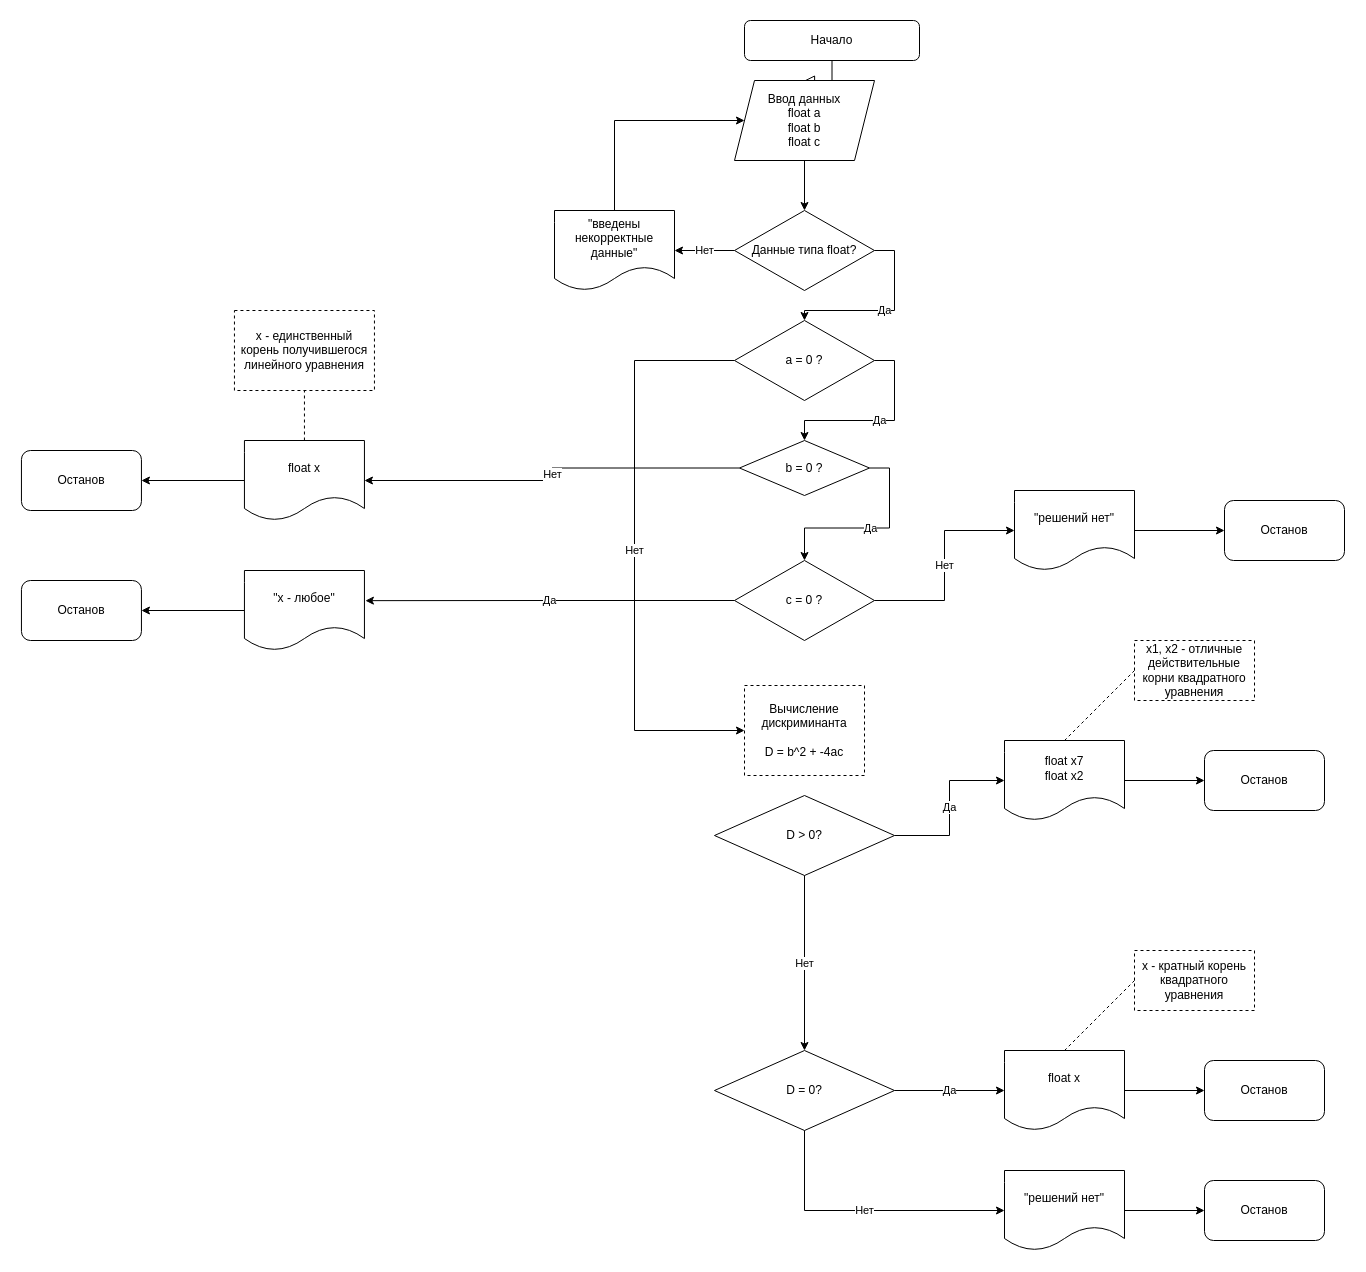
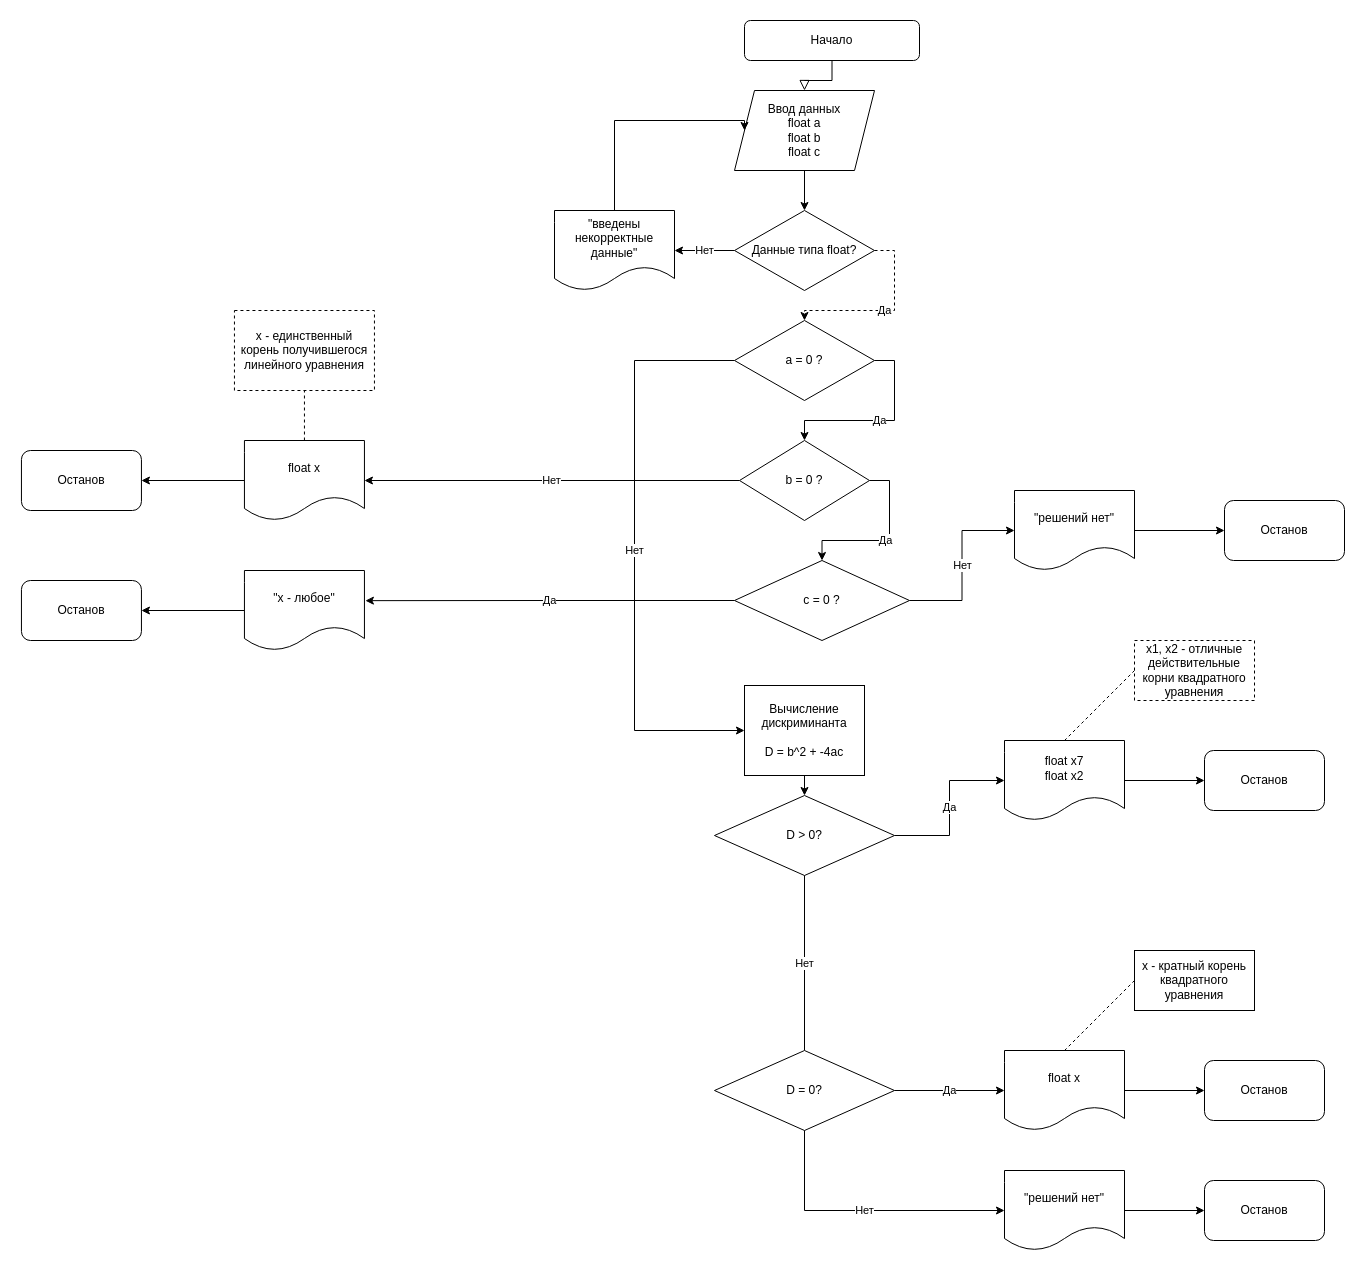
- <mxCell id="5" value="Ввод данных&lt;br&gt;float a&lt;br&gt;float b&lt;br&gt;float c" style="shape=parallelogram;perimeter=parallelogramPerimeter;whiteSpace=wrap;html=1;fixedSize=1;" vertex="1" parent="1"><mxGeometry x="734" y="80" width="140" height="80" as="geometry" /></mxCell>
+ <mxCell id="5" value="Ввод данных&lt;br&gt;float a&lt;br&gt;float b&lt;br&gt;float c" style="shape=parallelogram;perimeter=parallelogramPerimeter;whiteSpace=wrap;html=1;fixedSize=1;" vertex="1" parent="1"><mxGeometry x="734" y="90" width="140" height="80" as="geometry" /></mxCell>
- <mxCell id="6" value="Да" style="edgeStyle=orthogonalEdgeStyle;rounded=0;orthogonalLoop=1;jettySize=auto;html=1;exitX=1;exitY=0.5;exitDx=0;exitDy=0;entryX=0.5;entryY=0;entryDx=0;entryDy=0;" edge="1" parent="1" source="8" target="11"><mxGeometry relative="1" as="geometry"><mxPoint x="904" y="370" as="targetPoint" /></mxGeometry></mxCell>
+ <mxCell id="6" value="Да" style="edgeStyle=orthogonalEdgeStyle;rounded=0;orthogonalLoop=1;jettySize=auto;html=1;exitX=1;exitY=0.5;exitDx=0;exitDy=0;entryX=0.5;entryY=0;entryDx=0;entryDy=0;dashed=1;" edge="1" parent="1" source="8" target="11"><mxGeometry relative="1" as="geometry"><mxPoint x="904" y="370" as="targetPoint" /></mxGeometry></mxCell>
- <mxCell id="50" value="b = 0 ?" style="rhombus;whiteSpace=wrap;html=1;" vertex="1" parent="1"><mxGeometry x="739" y="440" width="130" height="55" as="geometry" /></mxCell>
+ <mxCell id="50" value="b = 0 ?" style="rhombus;whiteSpace=wrap;html=1;" vertex="1" parent="1"><mxGeometry x="739" y="440" width="130" height="80" as="geometry" /></mxCell>
- <mxCell id="18" value="c = 0 ?" style="rhombus;whiteSpace=wrap;html=1;" vertex="1" parent="1"><mxGeometry x="734" y="560" width="140" height="80" as="geometry" /></mxCell>
+ <mxCell id="18" value="c = 0 ?" style="rhombus;whiteSpace=wrap;html=1;" vertex="1" parent="1"><mxGeometry x="734" y="560" width="175" height="80" as="geometry" /></mxCell>
- <mxCell id="23" value="Вычисление дискриминанта&lt;br&gt;&lt;br&gt;D = b^2 + -4ac" style="whiteSpace=wrap;html=1;dashed=1;" vertex="1" parent="1"><mxGeometry x="744" y="685" width="120" height="90" as="geometry" /></mxCell>
+ <mxCell id="23" value="Вычисление дискриминанта&lt;br&gt;&lt;br&gt;D = b^2 + -4ac" style="whiteSpace=wrap;html=1;" vertex="1" parent="1"><mxGeometry x="744" y="685" width="120" height="90" as="geometry" /></mxCell>
+ <mxCell id="22" style="edgeStyle=orthogonalEdgeStyle;rounded=0;orthogonalLoop=1;jettySize=auto;html=1;exitX=0.5;exitY=1;exitDx=0;exitDy=0;entryX=0.5;entryY=0;entryDx=0;entryDy=0;" edge="1" parent="1" source="23" target="25"><mxGeometry relative="1" as="geometry" /></mxCell>
- <mxCell id="39" value="x - кратный корень квадратного уравнения" style="rounded=0;whiteSpace=wrap;html=1;dashed=1;" vertex="1" parent="1"><mxGeometry x="1134" y="950" width="120" height="60" as="geometry" /></mxCell>
+ <mxCell id="39" value="x - кратный корень квадратного уравнения" style="rounded=0;whiteSpace=wrap;html=1;dashed=0;" vertex="1" parent="1"><mxGeometry x="1134" y="950" width="120" height="60" as="geometry" /></mxCell>
- <mxCell id="26" value="Нет" style="edgeStyle=orthogonalEdgeStyle;rounded=0;orthogonalLoop=1;jettySize=auto;html=1;entryX=0.5;entryY=0;entryDx=0;entryDy=0;exitX=0.5;exitY=1;exitDx=0;exitDy=0;" edge="1" parent="1" target="28" source="25"><mxGeometry relative="1" as="geometry"><mxPoint x="804" y="880" as="sourcePoint" /></mxGeometry></mxCell>
+ <mxCell id="26" value="Нет" style="edgeStyle=orthogonalEdgeStyle;rounded=0;orthogonalLoop=1;jettySize=auto;html=1;entryX=0.5;entryY=0;entryDx=0;entryDy=0;exitX=0.5;exitY=1;exitDx=0;exitDy=0;endArrow=none;" edge="1" parent="1" target="28" source="25"><mxGeometry relative="1" as="geometry"><mxPoint x="804" y="880" as="sourcePoint" /></mxGeometry></mxCell>
